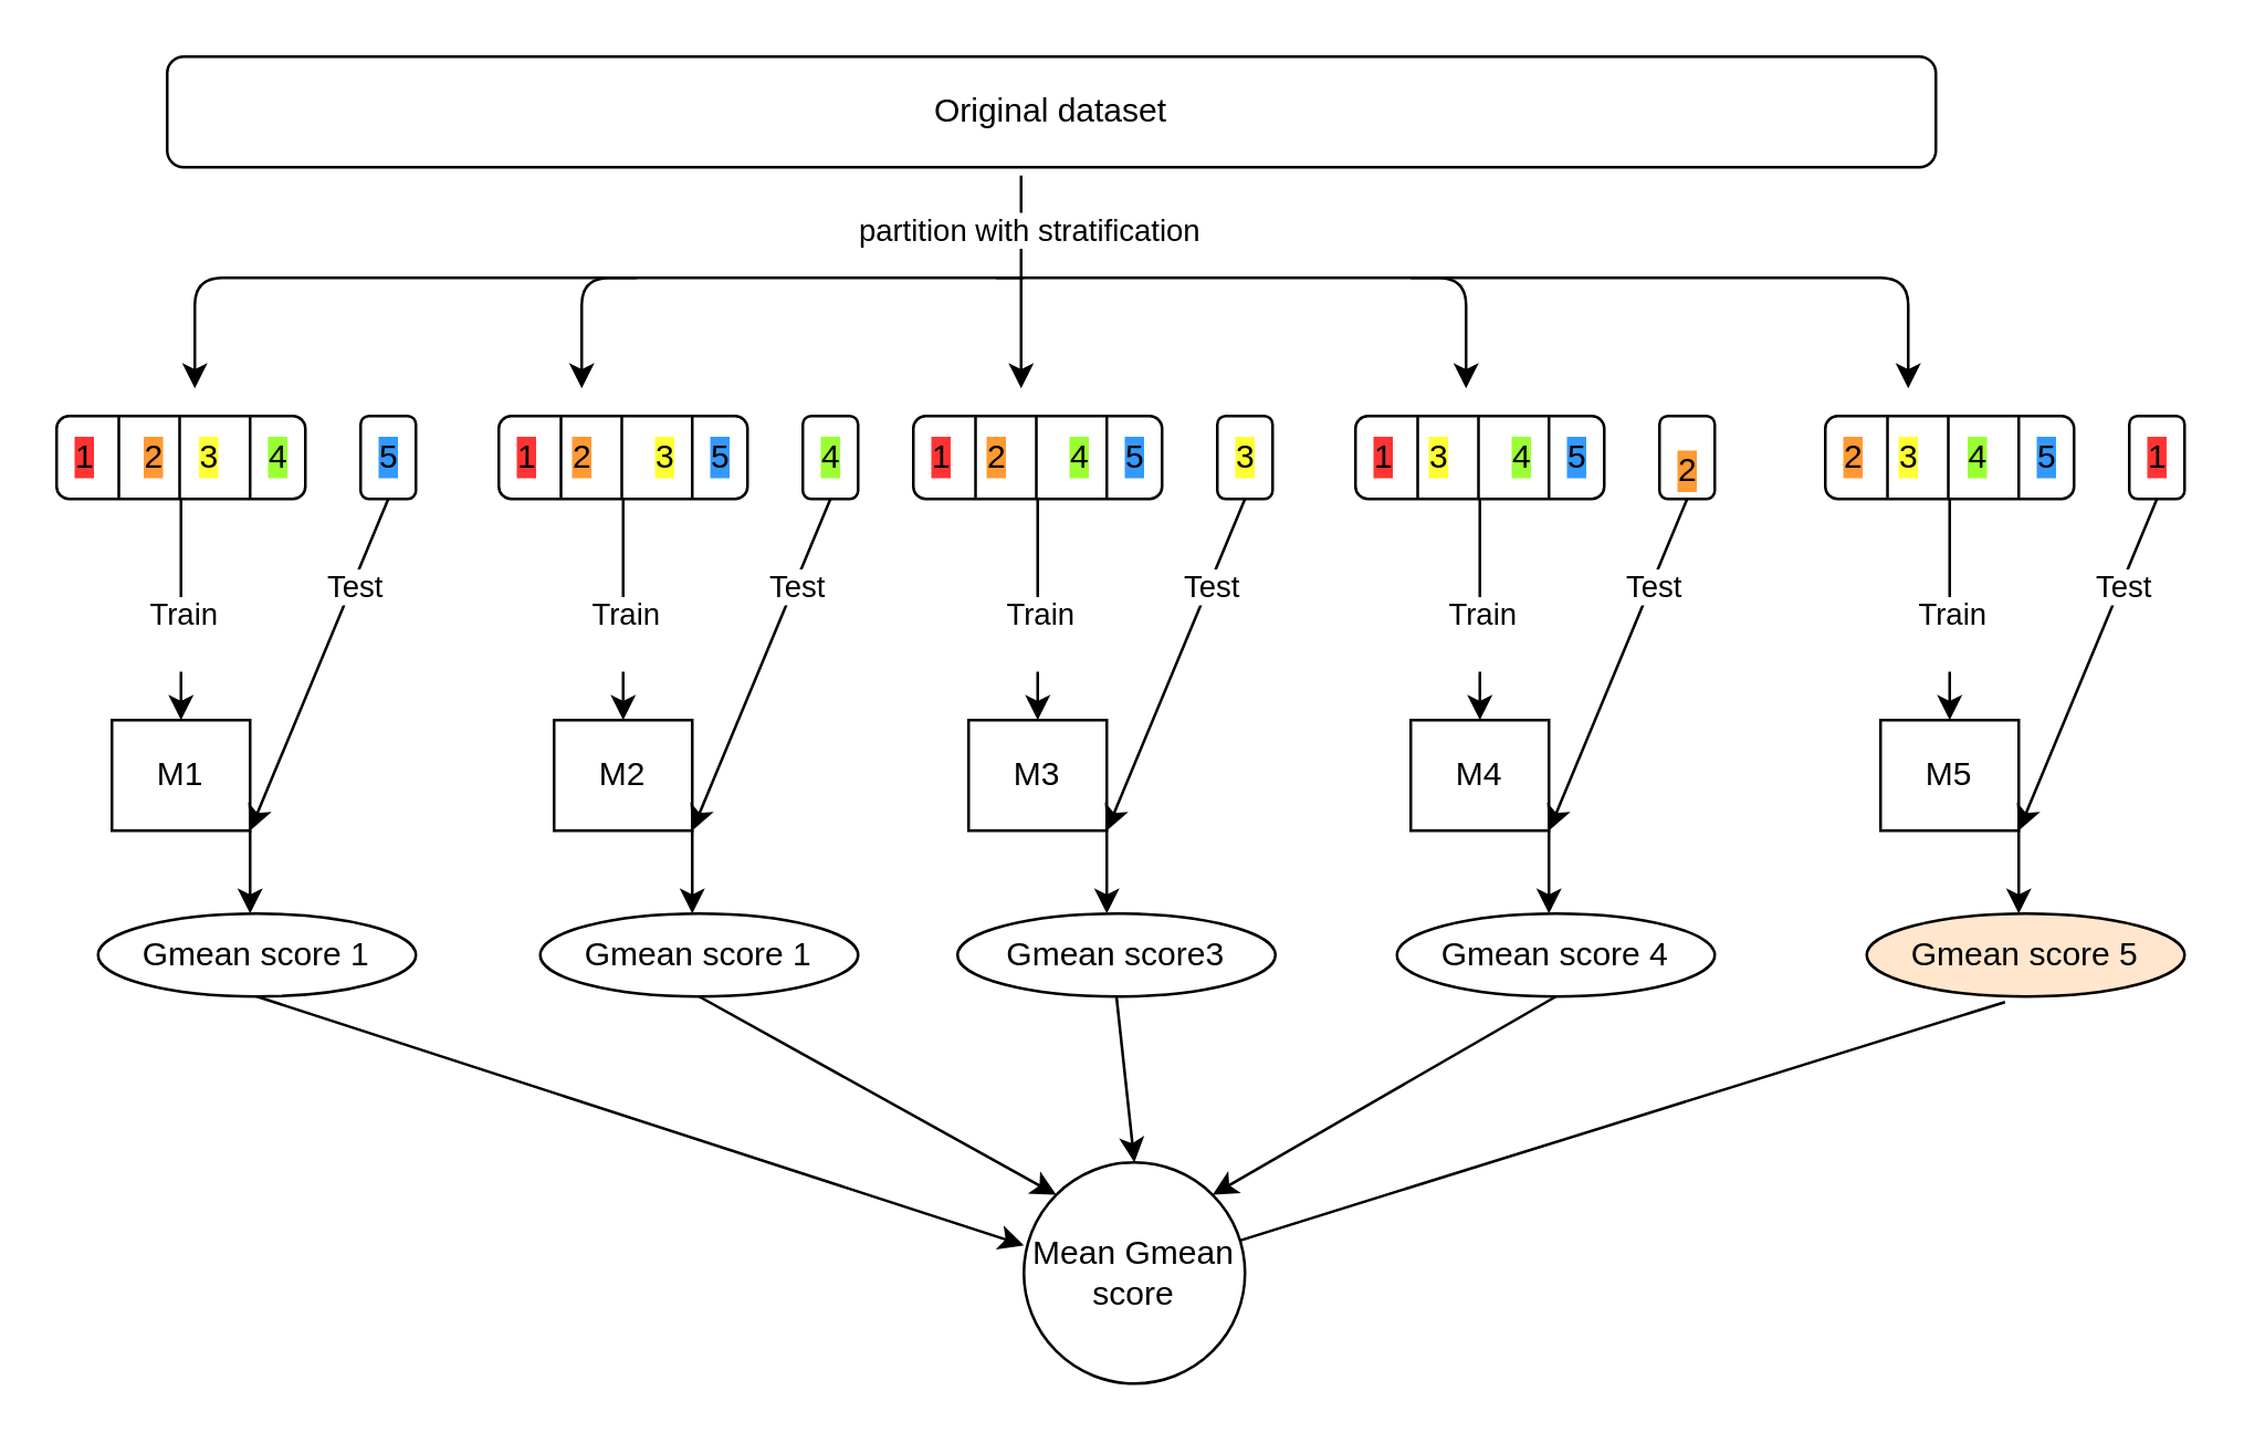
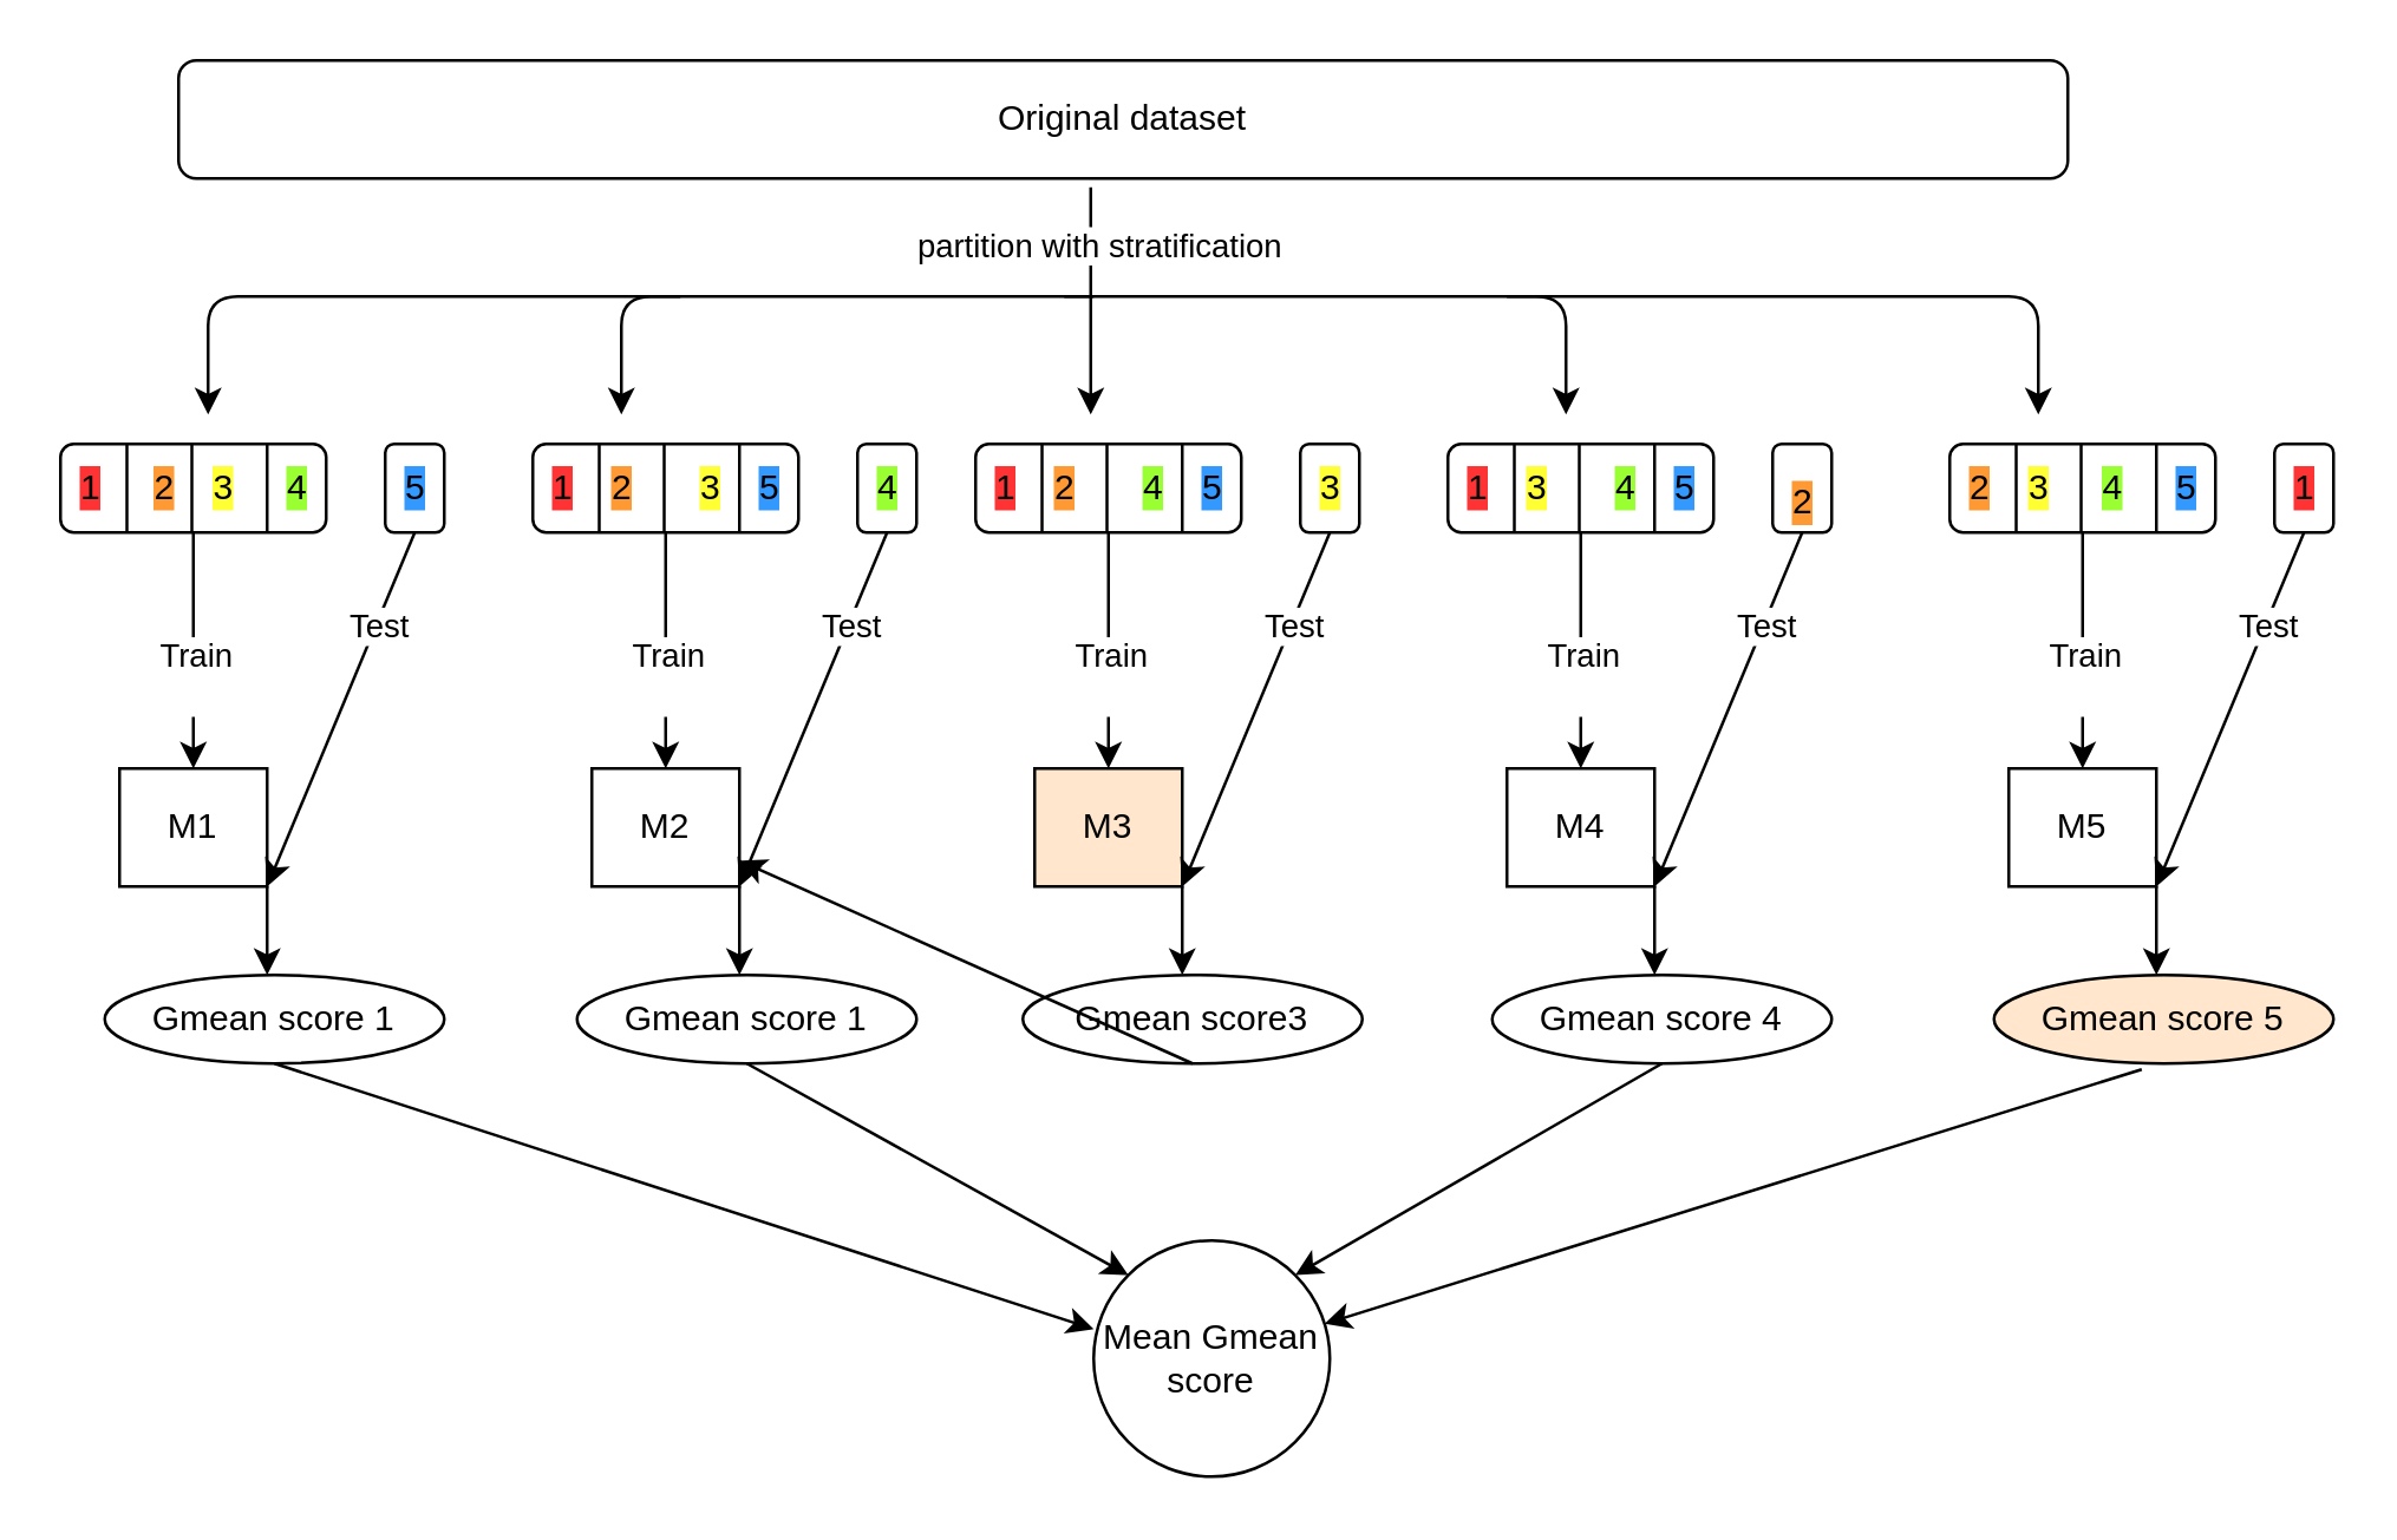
- <mxCell id="65" value="M3" style="rounded=0;whiteSpace=wrap;html=1;" vertex="1" parent="1"><mxGeometry x="350" y="260" width="50" height="40" as="geometry" /></mxCell>
+ <mxCell id="65" value="M3" style="rounded=0;whiteSpace=wrap;html=1;fillColor=#ffe6cc;" vertex="1" parent="1"><mxGeometry x="350" y="260" width="50" height="40" as="geometry" /></mxCell>
- <mxCell id="97" value="" style="endArrow=classic;html=1;exitX=0.5;exitY=1;exitDx=0;exitDy=0;entryX=0.5;entryY=0;entryDx=0;entryDy=0;" edge="1" parent="1" source="89" target="99"><mxGeometry width="50" height="50" relative="1" as="geometry"><mxPoint x="420" y="390" as="sourcePoint" /><mxPoint x="404" y="420" as="targetPoint" /></mxGeometry></mxCell>
+ <mxCell id="97" value="" style="endArrow=classic;html=1;exitX=0.5;exitY=1;exitDx=0;exitDy=0;" edge="1" parent="1" source="89" target="62"><mxGeometry width="50" height="50" relative="1" as="geometry"><mxPoint x="420" y="390" as="sourcePoint" /><mxPoint x="404" y="420" as="targetPoint" /></mxGeometry></mxCell>
- <mxCell id="95" value="" style="endArrow=none;html=1;exitX=0.435;exitY=1.067;exitDx=0;exitDy=0;exitPerimeter=0;" edge="1" parent="1" source="93" target="99"><mxGeometry width="50" height="50" relative="1" as="geometry"><mxPoint x="420" y="390" as="sourcePoint" /><mxPoint x="490" y="420" as="targetPoint" /></mxGeometry></mxCell>
+ <mxCell id="95" value="" style="endArrow=classic;html=1;exitX=0.435;exitY=1.067;exitDx=0;exitDy=0;exitPerimeter=0;" edge="1" parent="1" source="93" target="99"><mxGeometry width="50" height="50" relative="1" as="geometry"><mxPoint x="420" y="390" as="sourcePoint" /><mxPoint x="490" y="420" as="targetPoint" /></mxGeometry></mxCell>
